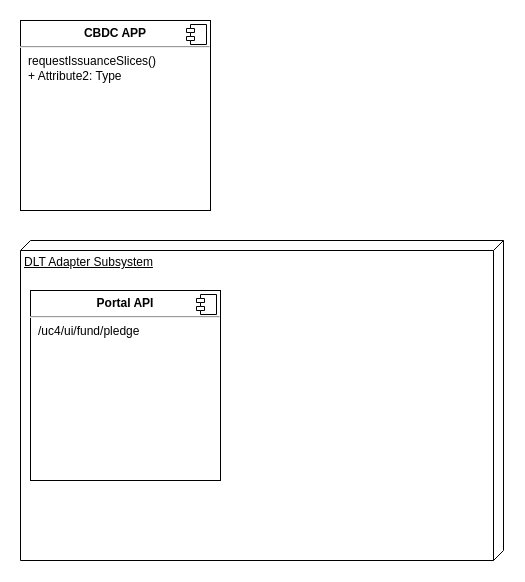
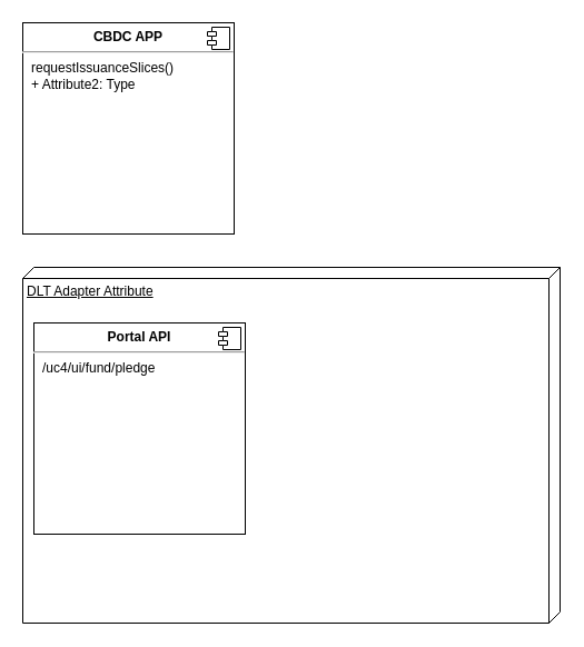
- <mxCell id="2" value="DLT Adapter Subsystem" style="verticalAlign=top;align=left;spacingTop=8;spacingLeft=2;spacingRight=12;shape=cube;size=10;direction=south;fontStyle=4;html=1;" vertex="1" parent="1"><mxGeometry x="20" y="240" width="483" height="320" as="geometry" /></mxCell>
+ <mxCell id="2" value="DLT Adapter Attribute" style="verticalAlign=top;align=left;spacingTop=8;spacingLeft=2;spacingRight=12;shape=cube;size=10;direction=south;fontStyle=4;html=1;" vertex="1" parent="1"><mxGeometry x="20" y="240" width="483" height="320" as="geometry" /></mxCell>
